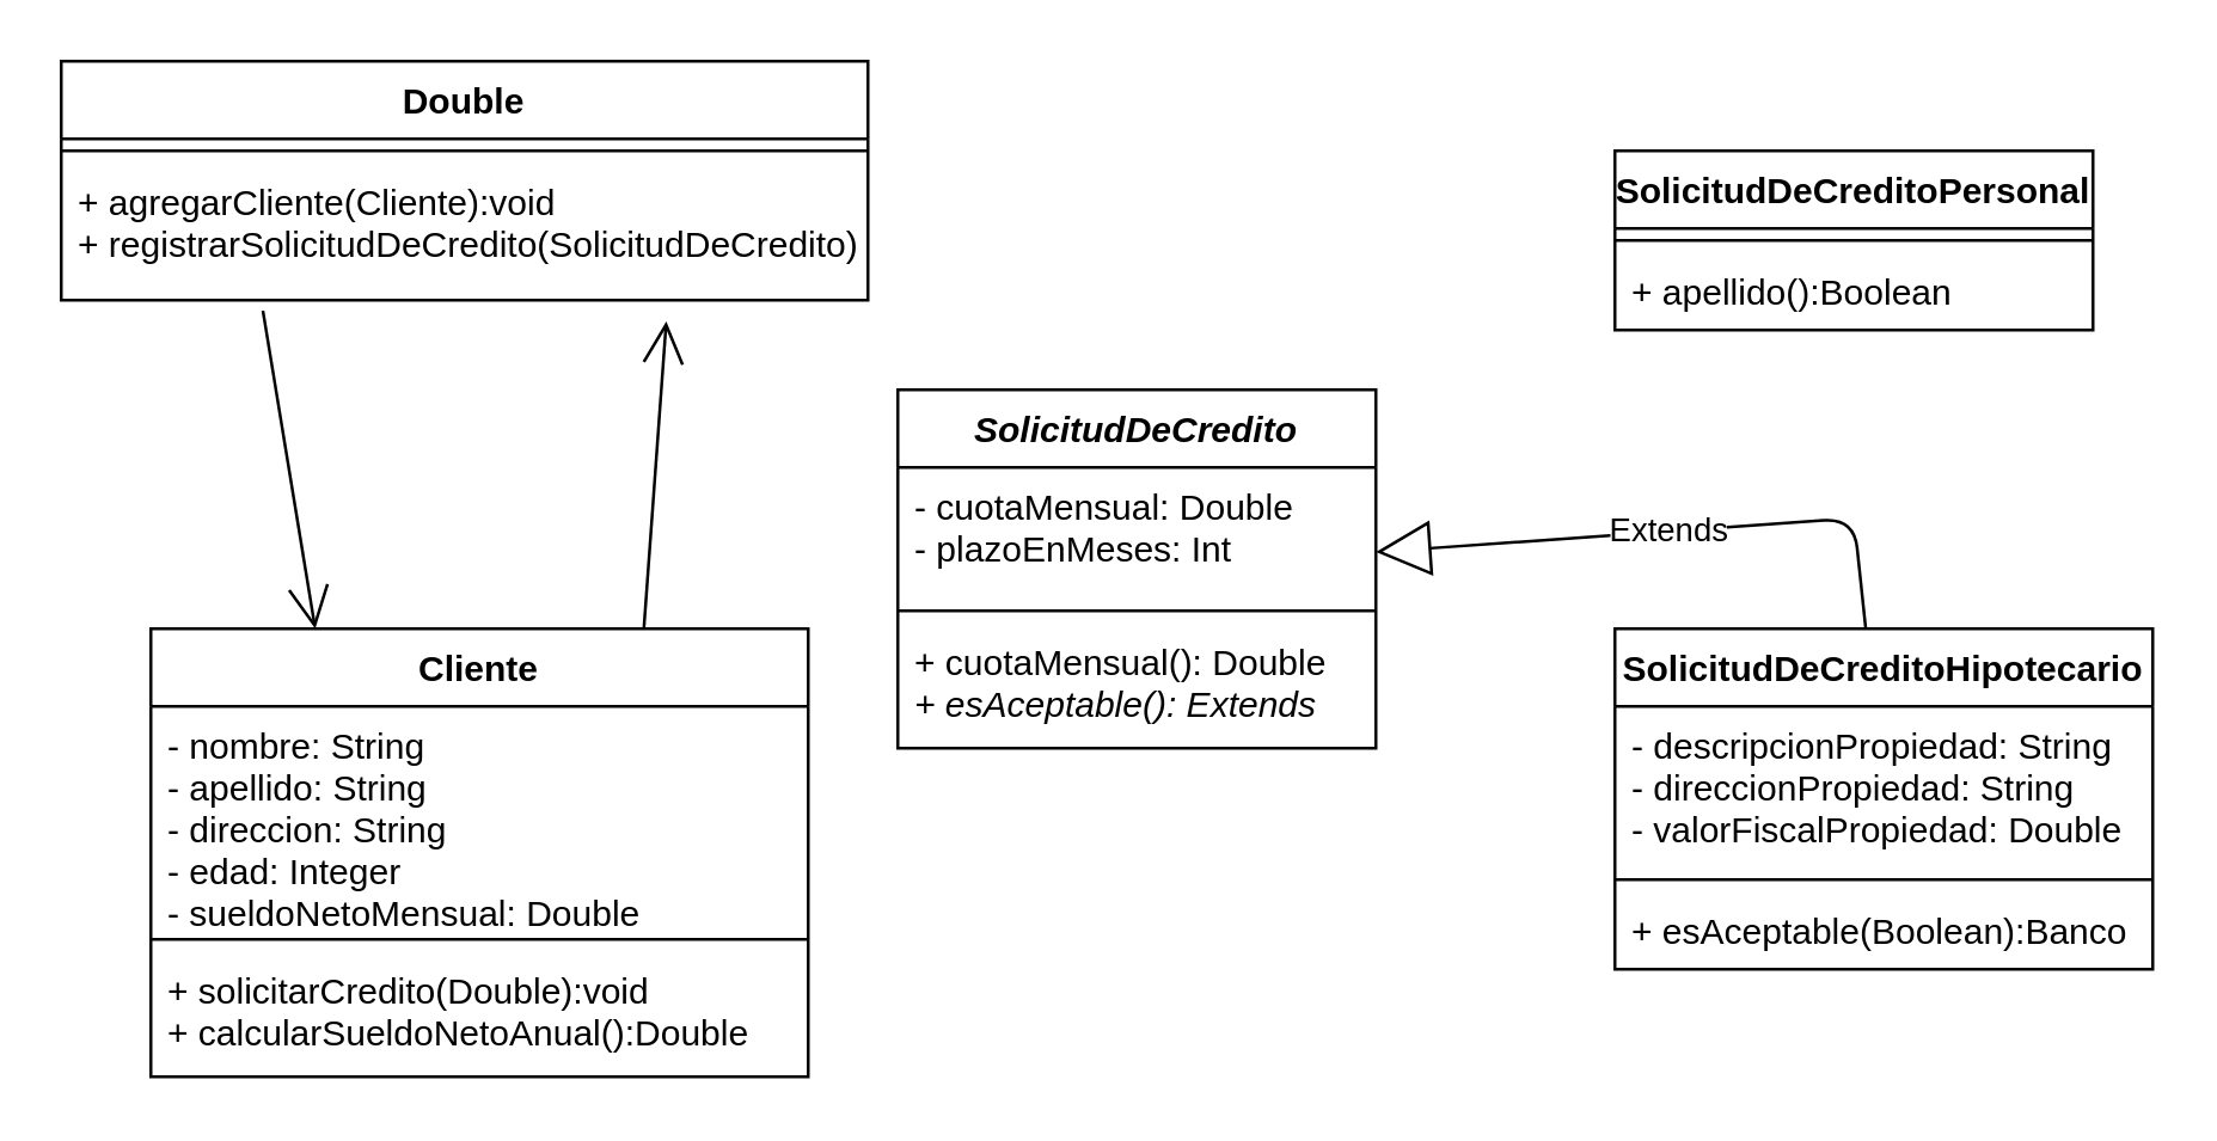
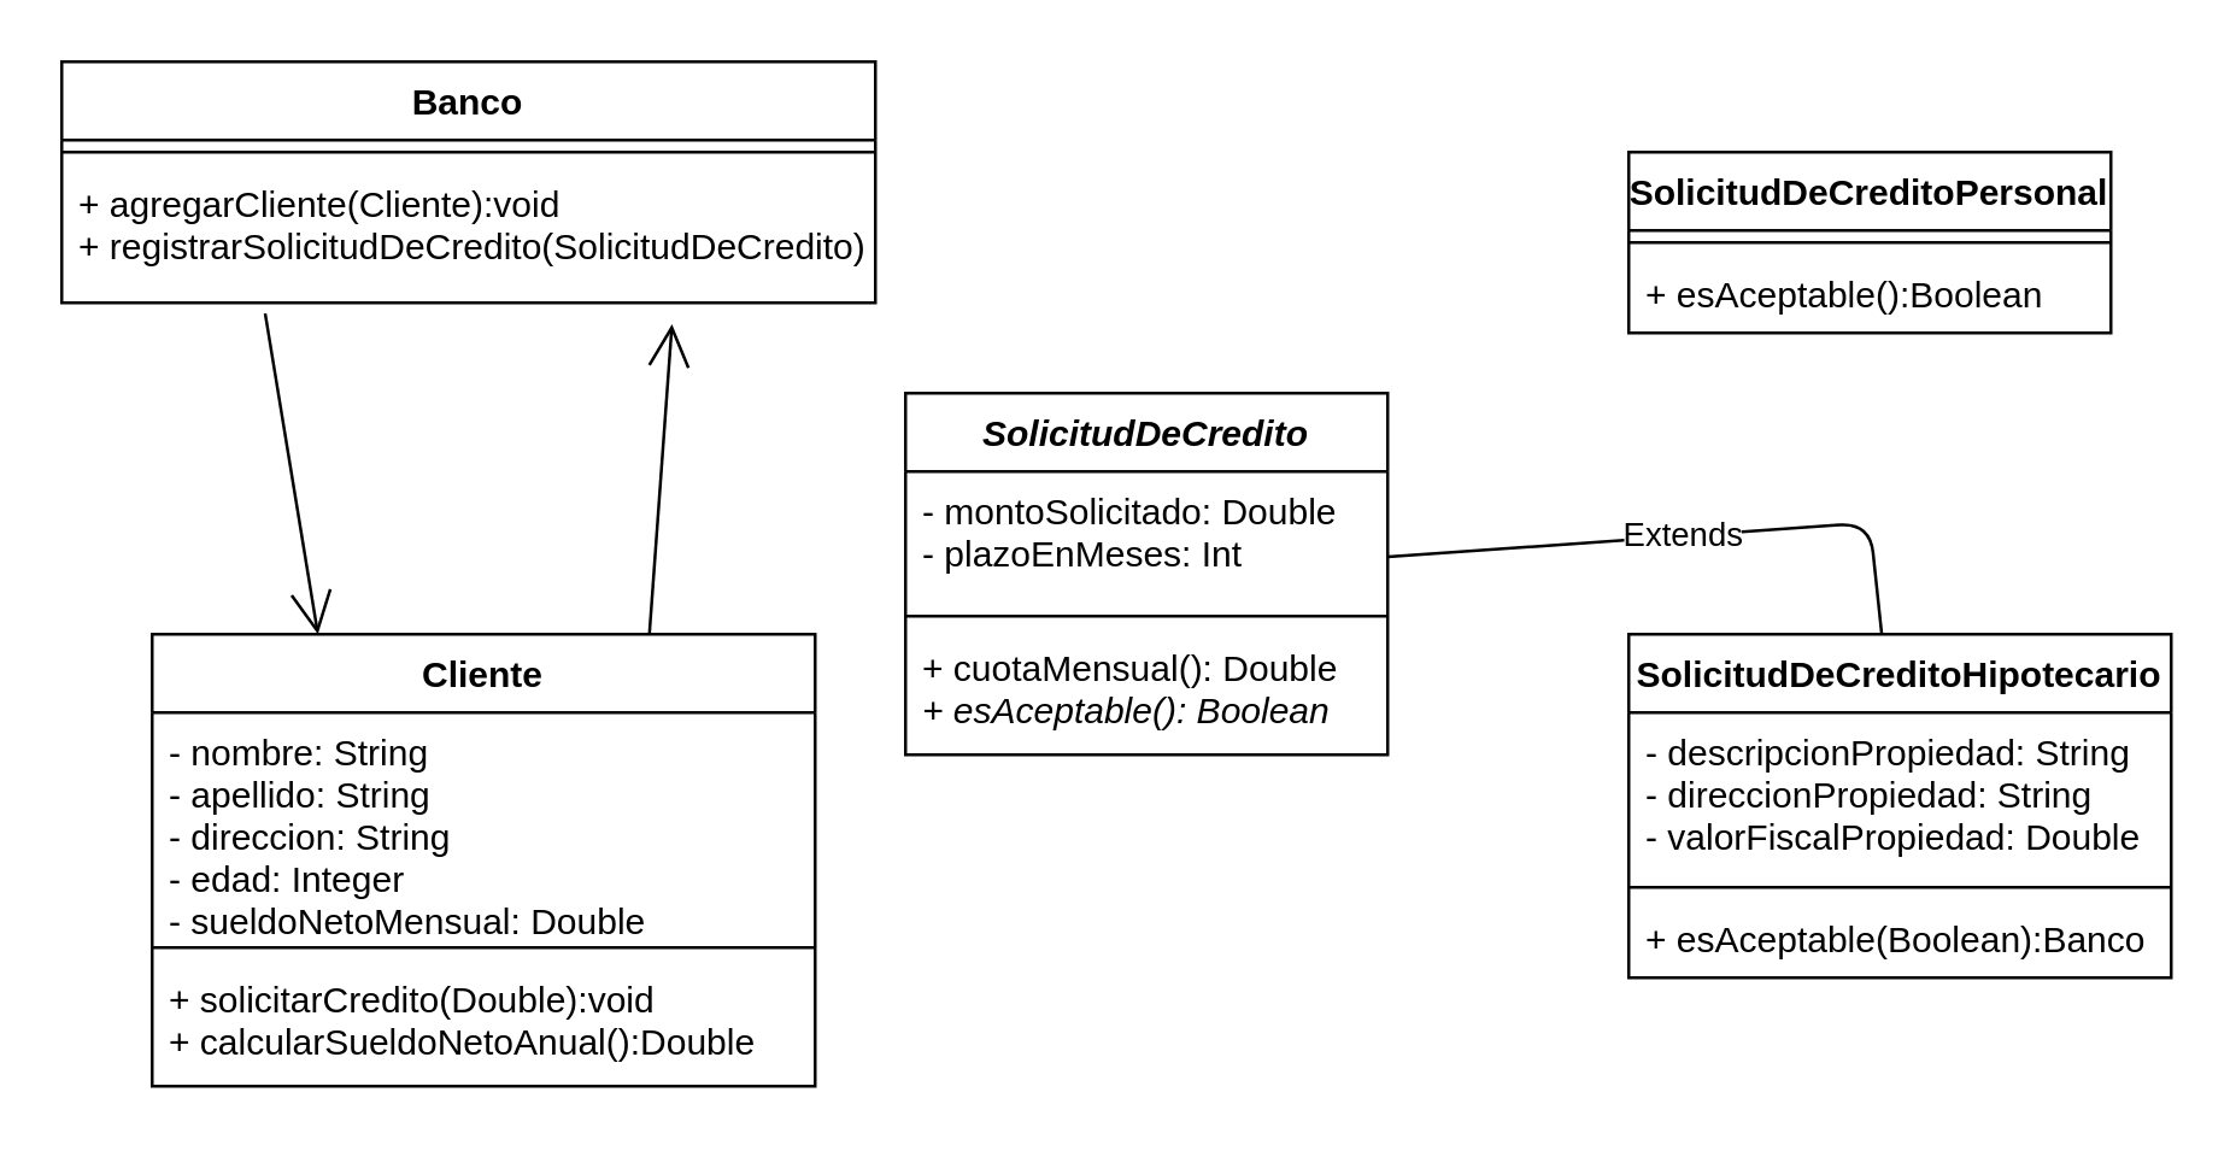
- <mxCell id="20" value="Double" style="swimlane;fontStyle=1;align=center;verticalAlign=top;childLayout=stackLayout;horizontal=1;startSize=26;horizontalStack=0;resizeParent=1;resizeParentMax=0;resizeLast=0;collapsible=1;marginBottom=0;" vertex="1" parent="1"><mxGeometry y="20" width="270" height="80" as="geometry" x="20" /></mxCell>
+ <mxCell id="20" value="Banco" style="swimlane;fontStyle=1;align=center;verticalAlign=top;childLayout=stackLayout;horizontal=1;startSize=26;horizontalStack=0;resizeParent=1;resizeParentMax=0;resizeLast=0;collapsible=1;marginBottom=0;" vertex="1" parent="1"><mxGeometry y="20" width="270" height="80" as="geometry" x="20" /></mxCell>
- <mxCell id="12" value="+ apellido():Boolean" style="text;strokeColor=none;fillColor=none;align=left;verticalAlign=top;spacingLeft=4;spacingRight=4;overflow=hidden;rotatable=0;points=[[0,0.5],[1,0.5]];portConstraint=eastwest;" vertex="1" parent="10"><mxGeometry y="34" width="160" height="26" as="geometry" /></mxCell>
+ <mxCell id="12" value="+ esAceptable():Boolean" style="text;strokeColor=none;fillColor=none;align=left;verticalAlign=top;spacingLeft=4;spacingRight=4;overflow=hidden;rotatable=0;points=[[0,0.5],[1,0.5]];portConstraint=eastwest;" vertex="1" parent="10"><mxGeometry y="34" width="160" height="26" as="geometry" /></mxCell>
- <mxCell id="3" value="- cuotaMensual: Double&#10;- plazoEnMeses: Int" style="text;strokeColor=none;fillColor=none;align=left;verticalAlign=top;spacingLeft=4;spacingRight=4;overflow=hidden;rotatable=0;points=[[0,0.5],[1,0.5]];portConstraint=eastwest;" vertex="1" parent="2"><mxGeometry y="26" width="160" height="44" as="geometry" /></mxCell>
+ <mxCell id="3" value="- montoSolicitado: Double&#10;- plazoEnMeses: Int" style="text;strokeColor=none;fillColor=none;align=left;verticalAlign=top;spacingLeft=4;spacingRight=4;overflow=hidden;rotatable=0;points=[[0,0.5],[1,0.5]];portConstraint=eastwest;" vertex="1" parent="2"><mxGeometry y="26" width="160" height="44" as="geometry" /></mxCell>
- <mxCell id="13" value="Extends" style="endArrow=block;endSize=16;endFill=0;html=1;" edge="1" parent="1" source="6" target="2"><mxGeometry width="160" relative="1" as="geometry"><mxPoint x="270" y="-10" as="sourcePoint" /><mxPoint x="430" y="-10" as="targetPoint" /><Array as="points"><mxPoint x="620" y="173" /></Array></mxGeometry></mxCell>
+ <mxCell id="13" value="Extends" style="endArrow=none;endSize=16;endFill=0;html=1;" edge="1" parent="1" source="6" target="2"><mxGeometry width="160" relative="1" as="geometry"><mxPoint x="270" y="-10" as="sourcePoint" /><mxPoint x="430" y="-10" as="targetPoint" /><Array as="points"><mxPoint x="620" y="173" /></Array></mxGeometry></mxCell>
- <mxCell id="5" value="+ cuotaMensual(): Double&lt;br&gt;&lt;i&gt;+ esAceptable(): Extends&lt;/i&gt;" style="text;strokeColor=none;fillColor=none;align=left;verticalAlign=top;spacingLeft=4;spacingRight=4;overflow=hidden;rotatable=0;points=[[0,0.5],[1,0.5]];portConstraint=eastwest;html=1;" vertex="1" parent="2"><mxGeometry y="78" width="160" height="42" as="geometry" /></mxCell>
+ <mxCell id="5" value="+ cuotaMensual(): Double&lt;br&gt;&lt;i&gt;+ esAceptable(): Boolean&lt;/i&gt;" style="text;strokeColor=none;fillColor=none;align=left;verticalAlign=top;spacingLeft=4;spacingRight=4;overflow=hidden;rotatable=0;points=[[0,0.5],[1,0.5]];portConstraint=eastwest;html=1;" vertex="1" parent="2"><mxGeometry y="78" width="160" height="42" as="geometry" /></mxCell>
